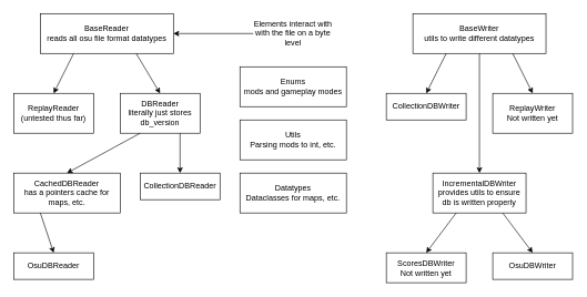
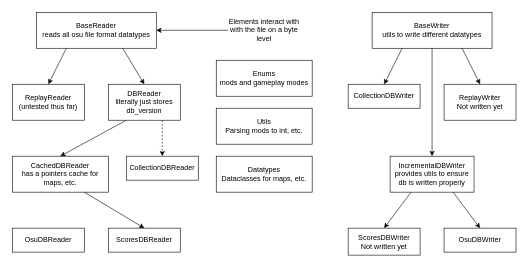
- <mxCell id="24" value="" style="endArrow=classic;html=1;rounded=0;exitX=0.75;exitY=1;exitDx=0;exitDy=0;entryX=0.5;entryY=0;entryDx=0;entryDy=0;" edge="1" parent="1" source="10" target="23"><mxGeometry width="50" height="50" relative="1" as="geometry"><mxPoint x="420" y="410" as="sourcePoint" /><mxPoint x="470" y="360" as="targetPoint" /></mxGeometry></mxCell>
+ <mxCell id="24" value="" style="endArrow=classic;html=1;rounded=0;exitX=0.75;exitY=1;exitDx=0;exitDy=0;entryX=0.5;entryY=0;entryDx=0;entryDy=0;dashed=1;" edge="1" parent="1" source="10" target="23"><mxGeometry width="50" height="50" relative="1" as="geometry"><mxPoint x="420" y="410" as="sourcePoint" /><mxPoint x="470" y="360" as="targetPoint" /></mxGeometry></mxCell>
- <mxCell id="15" value="" style="endArrow=classic;html=1;rounded=0;exitX=0.25;exitY=1;exitDx=0;exitDy=0;entryX=0.5;entryY=0;entryDx=0;entryDy=0;" edge="1" parent="1" source="11" target="13"><mxGeometry width="50" height="50" relative="1" as="geometry"><mxPoint x="420" y="410" as="sourcePoint" /><mxPoint x="470" y="360" as="targetPoint" /></mxGeometry></mxCell>
+ <mxCell id="16" value="" style="endArrow=classic;html=1;rounded=0;entryX=0.5;entryY=0;entryDx=0;entryDy=0;exitX=0.75;exitY=1;exitDx=0;exitDy=0;" edge="1" parent="1" source="11" target="14"><mxGeometry width="50" height="50" relative="1" as="geometry"><mxPoint x="420" y="410" as="sourcePoint" /><mxPoint x="470" y="360" as="targetPoint" /></mxGeometry></mxCell>
+ <mxCell id="14" value="&lt;div&gt;ScoresDBReader&lt;/div&gt;" style="rounded=0;whiteSpace=wrap;html=1;" vertex="1" parent="1"><mxGeometry x="180" y="380" width="120" height="40" as="geometry" /></mxCell>
